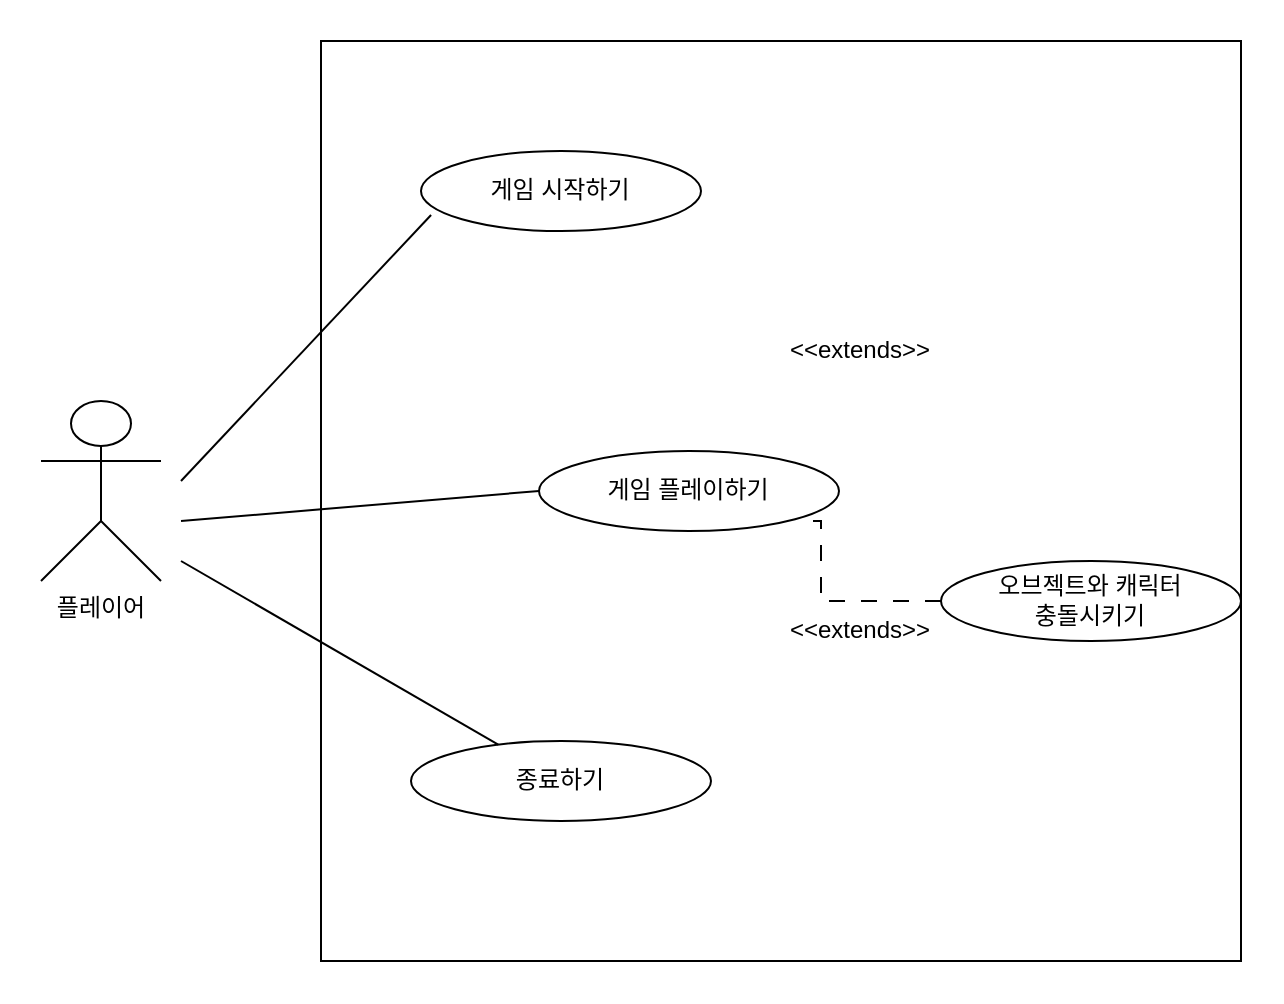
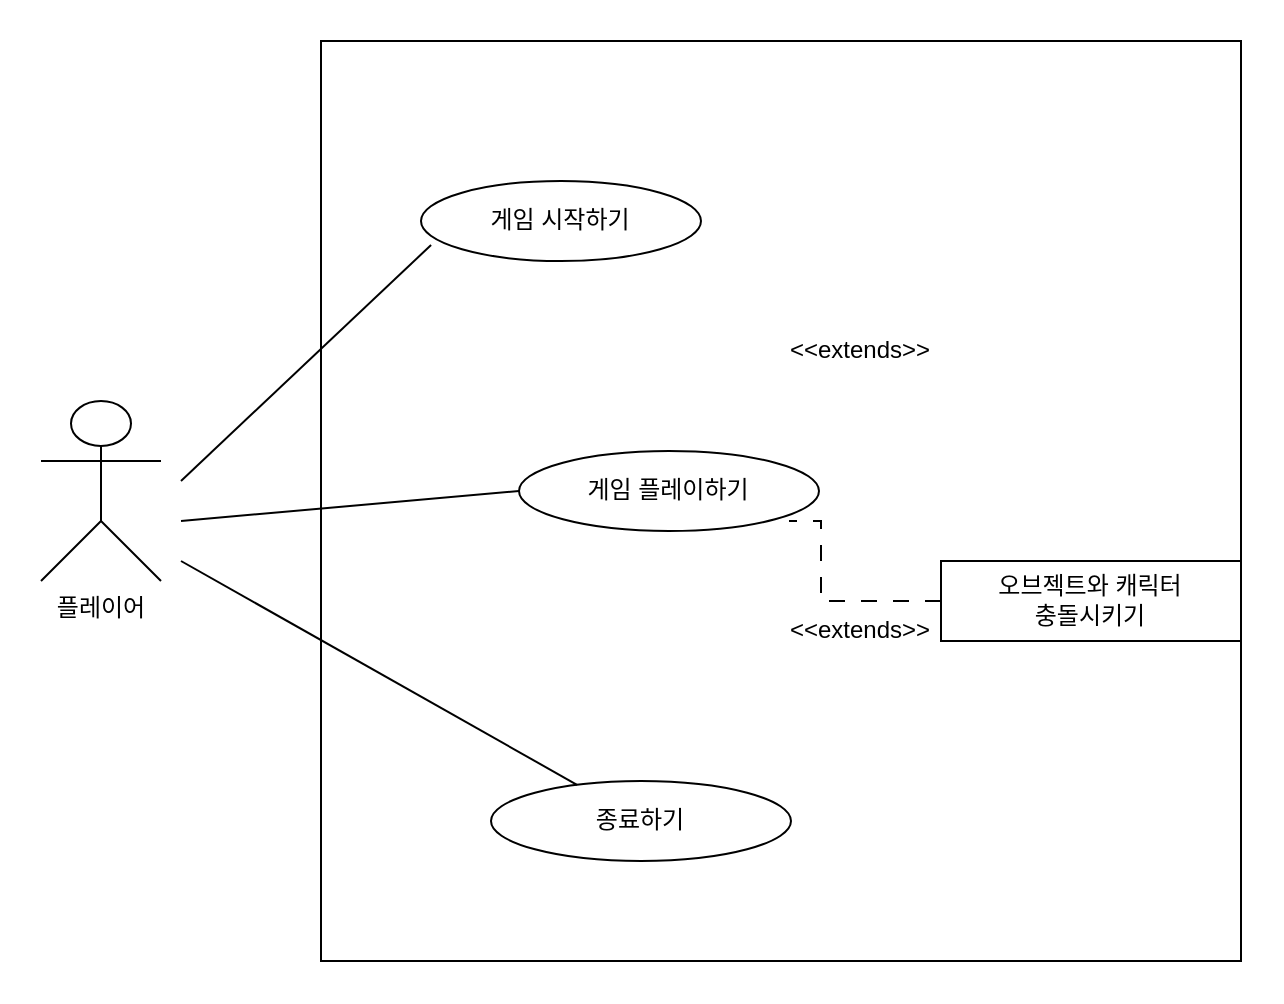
- <mxCell id="4" value="게임 시작하기" style="ellipse;whiteSpace=wrap;html=1;" vertex="1" parent="1"><mxGeometry x="210" y="75" width="140" height="40" as="geometry" /></mxCell>
+ <mxCell id="4" value="게임 시작하기" style="ellipse;whiteSpace=wrap;html=1;" vertex="1" parent="1"><mxGeometry x="210" y="90" width="140" height="40" as="geometry" /></mxCell>
- <mxCell id="5" value="게임 플레이하기" style="ellipse;whiteSpace=wrap;html=1;" vertex="1" parent="1"><mxGeometry x="269" y="225" width="150" height="40" as="geometry" /></mxCell>
+ <mxCell id="5" value="게임 플레이하기" style="ellipse;whiteSpace=wrap;html=1;" vertex="1" parent="1"><mxGeometry x="259" y="225" width="150" height="40" as="geometry" /></mxCell>
- <mxCell id="10" value="오브젝트와 캐릭터&lt;br&gt;충돌시키기" style="ellipse;whiteSpace=wrap;html=1;" vertex="1" parent="1"><mxGeometry x="470" y="280" width="150" height="40" as="geometry" /></mxCell>
+ <mxCell id="10" value="오브젝트와 캐릭터&lt;br&gt;충돌시키기" style="whiteSpace=wrap;html=1;rounded=0;" vertex="1" parent="1"><mxGeometry x="470" y="280" width="150" height="40" as="geometry" /></mxCell>
- <mxCell id="6" value="종료하기" style="ellipse;whiteSpace=wrap;html=1;" vertex="1" parent="1"><mxGeometry x="205" y="370" width="150" height="40" as="geometry" /></mxCell>
+ <mxCell id="6" value="종료하기" style="ellipse;whiteSpace=wrap;html=1;" vertex="1" parent="1"><mxGeometry x="245" y="390" width="150" height="40" as="geometry" /></mxCell>
